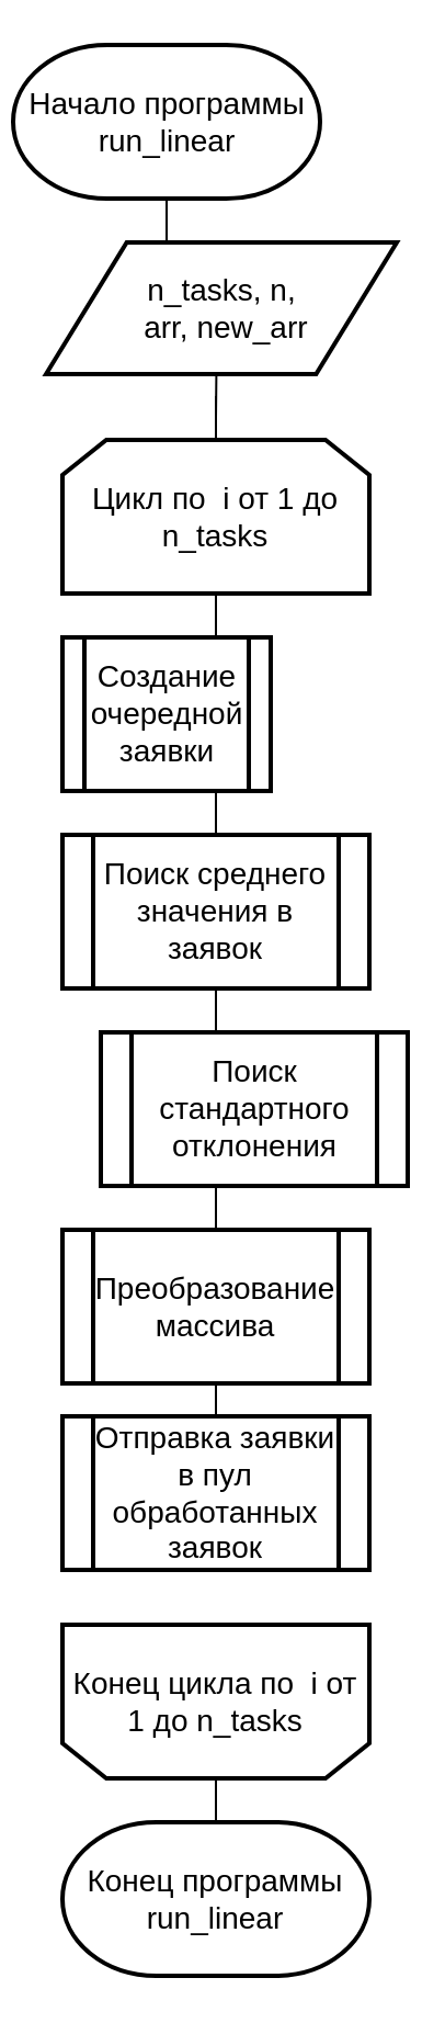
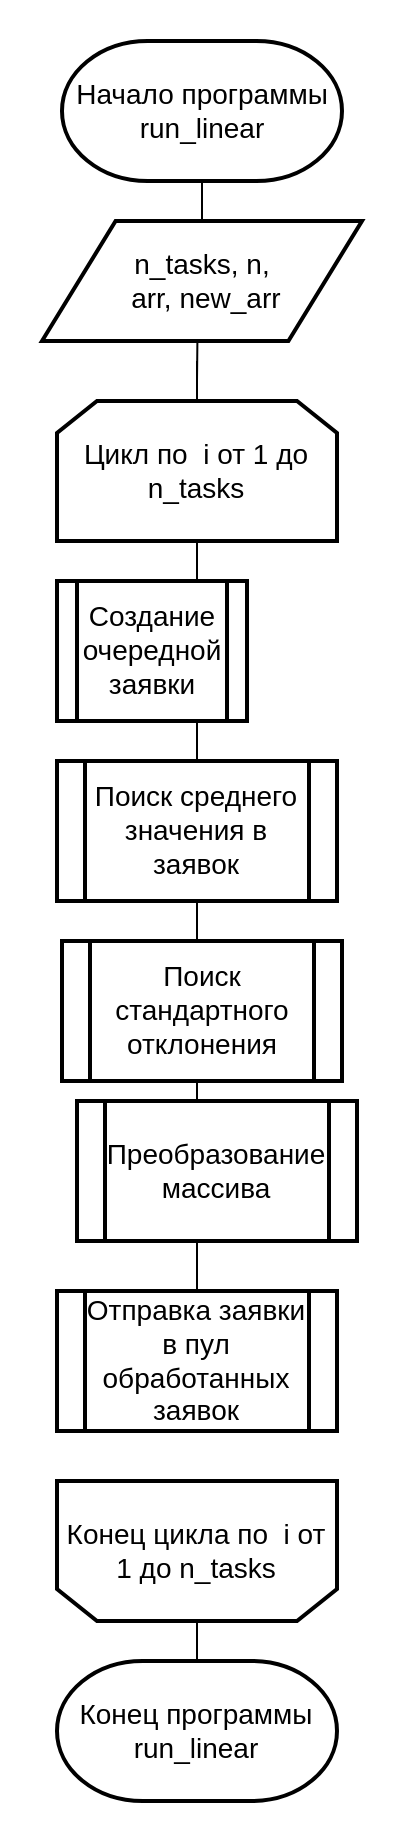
- <mxCell id="6" value="&lt;font style=&quot;font-size: 14px&quot;&gt;Начало программы run_linear&lt;/font&gt;" style="strokeWidth=2;html=1;shape=mxgraph.flowchart.terminator;whiteSpace=wrap;fontSize=14;fontFamily=Helvetica;" parent="1" vertex="1"><mxGeometry x="5.5" y="20" width="140" height="70" as="geometry" /></mxCell>
+ <mxCell id="6" value="&lt;font style=&quot;font-size: 14px&quot;&gt;Начало программы run_linear&lt;/font&gt;" style="strokeWidth=2;html=1;shape=mxgraph.flowchart.terminator;whiteSpace=wrap;fontSize=14;fontFamily=Helvetica;" parent="1" vertex="1"><mxGeometry x="30.5" y="20" width="140" height="70" as="geometry" /></mxCell>
- <mxCell id="12" value="Поиск стандартного отклонения" style="shape=process;whiteSpace=wrap;html=1;backgroundOutline=1;strokeWidth=2;fontSize=14;" parent="1" vertex="1"><mxGeometry x="45.5" y="470" width="140" height="70" as="geometry" /></mxCell>
+ <mxCell id="12" value="Поиск стандартного отклонения" style="shape=process;whiteSpace=wrap;html=1;backgroundOutline=1;strokeWidth=2;fontSize=14;" parent="1" vertex="1"><mxGeometry x="30.5" y="470" width="140" height="70" as="geometry" /></mxCell>
- <mxCell id="11" value="Преобразование массива" style="shape=process;whiteSpace=wrap;html=1;backgroundOutline=1;strokeWidth=2;fontSize=14;" parent="1" vertex="1"><mxGeometry x="28" y="560" width="140" height="70" as="geometry" /></mxCell>
+ <mxCell id="11" value="Преобразование массива" style="shape=process;whiteSpace=wrap;html=1;backgroundOutline=1;strokeWidth=2;fontSize=14;" parent="1" vertex="1"><mxGeometry x="38" y="550" width="140" height="70" as="geometry" /></mxCell>
